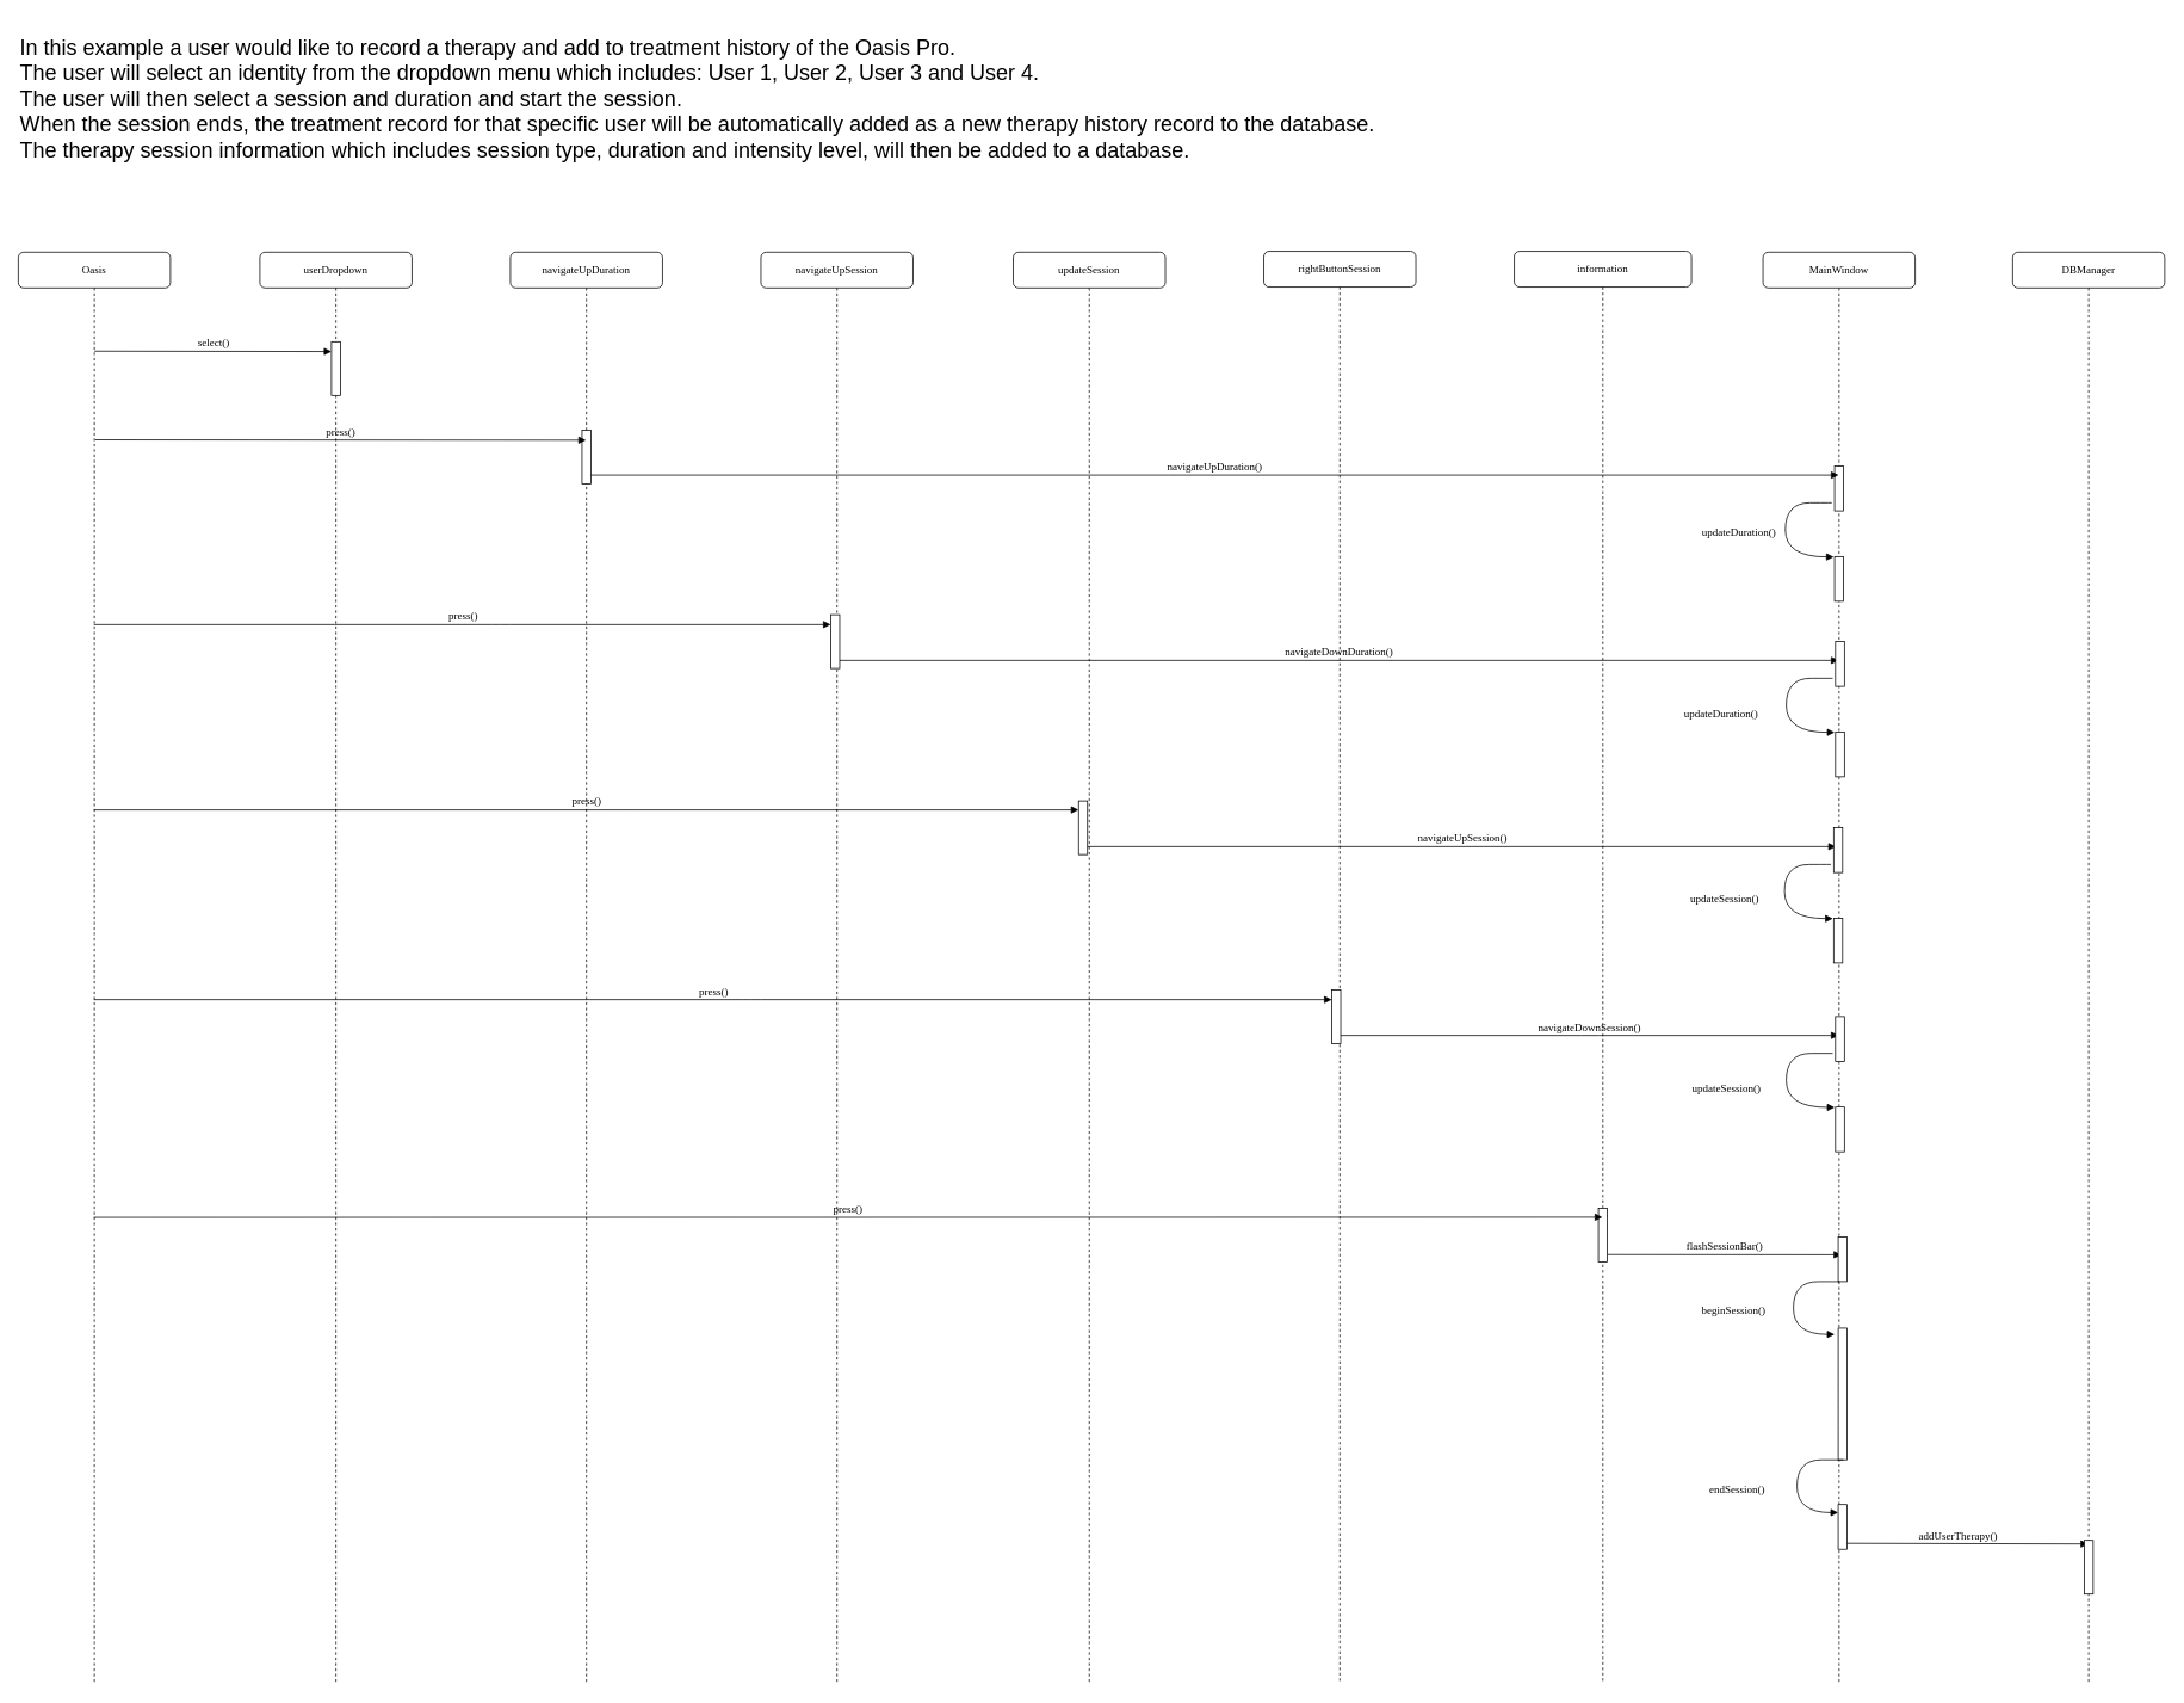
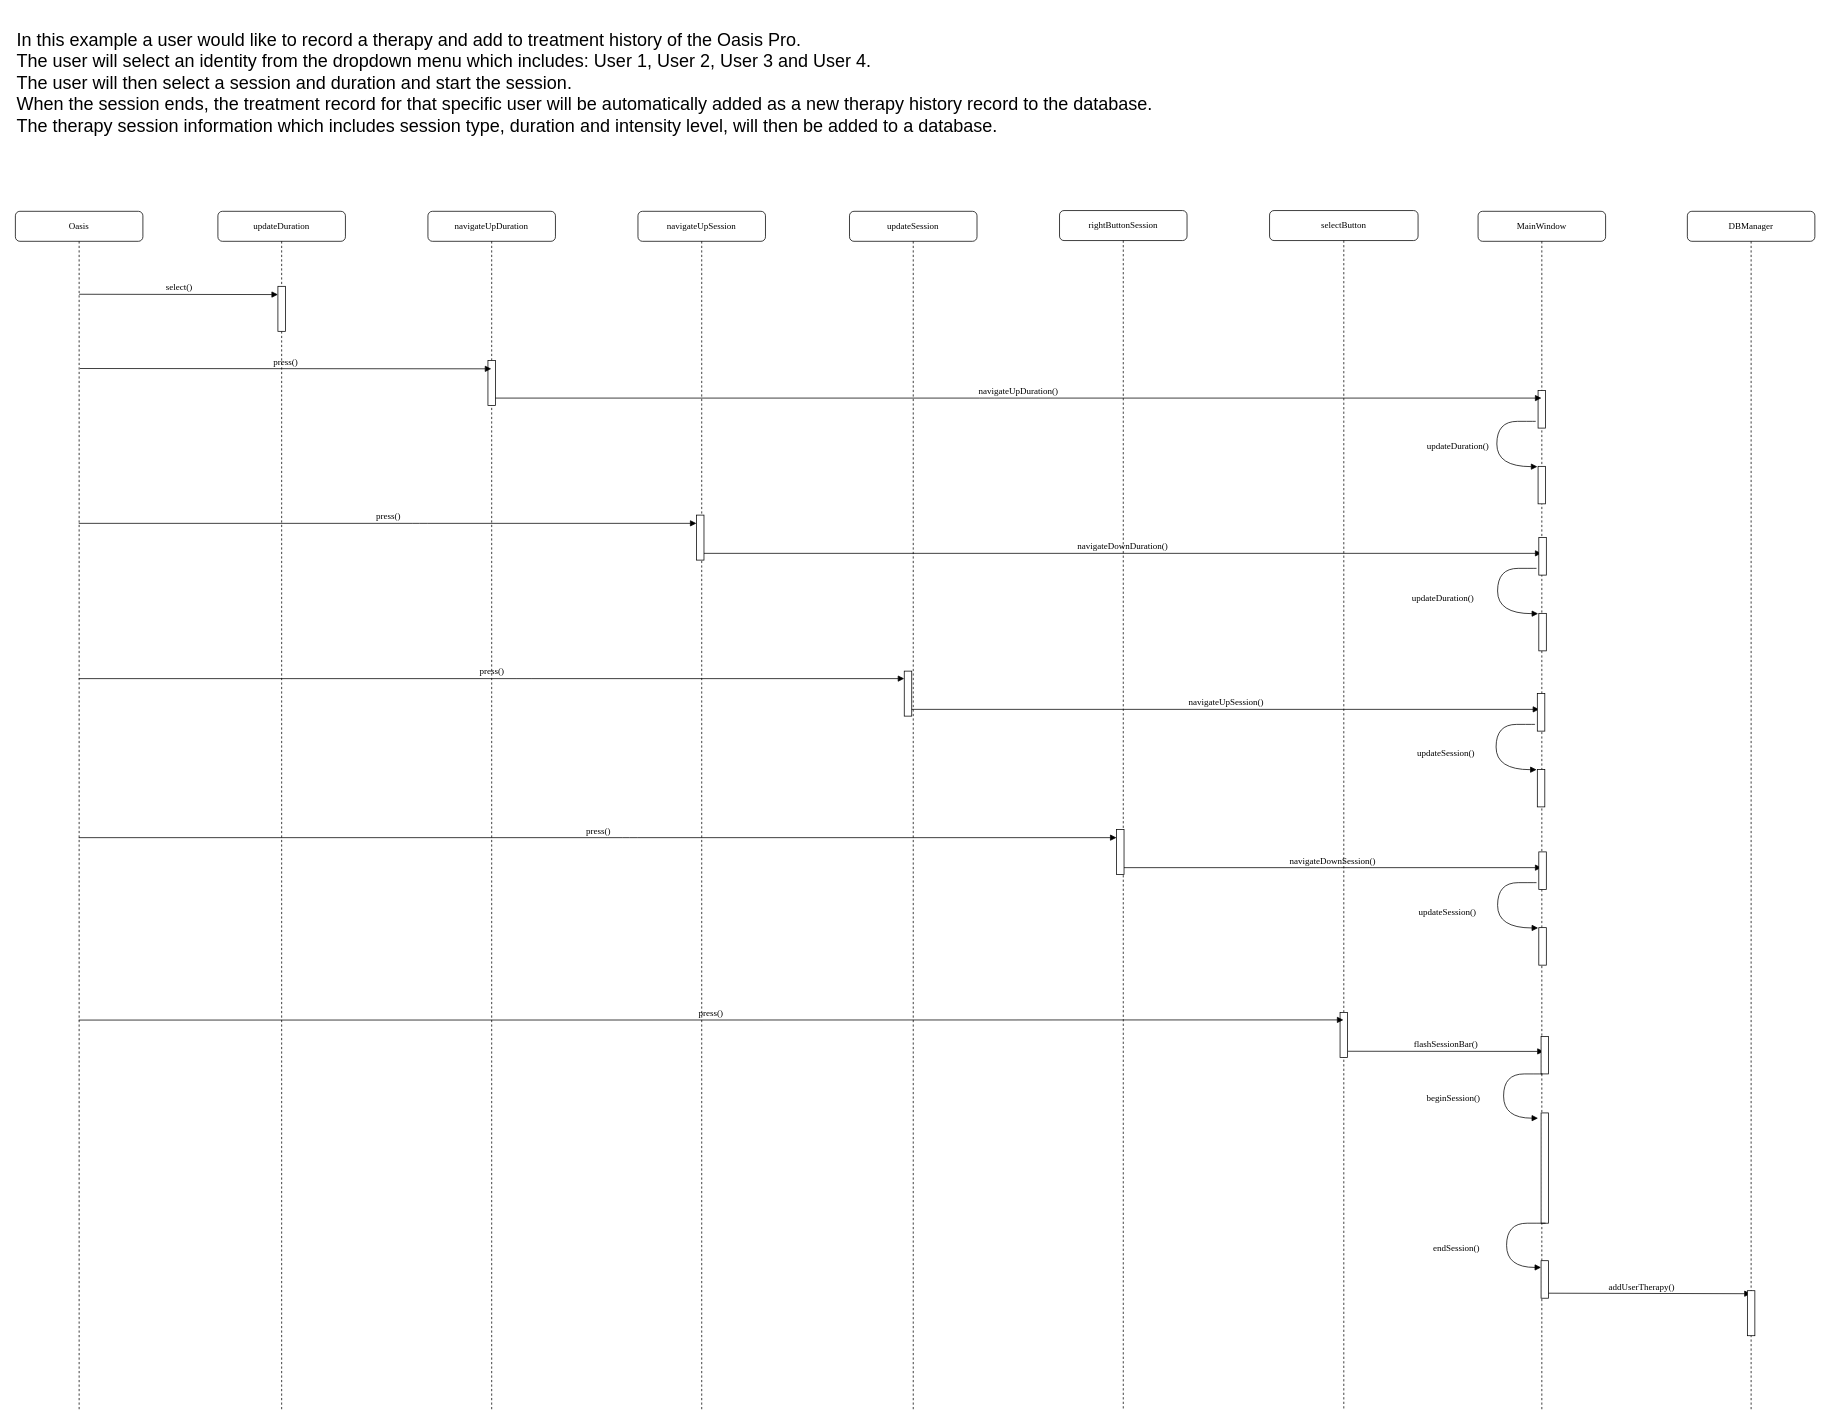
- <mxCell id="17" value="information" style="shape=umlLifeline;perimeter=lifelinePerimeter;whiteSpace=wrap;container=1;collapsible=0;recursiveResize=0;outlineConnect=0;rounded=1;shadow=0;comic=0;labelBackgroundColor=none;strokeWidth=1;fontFamily=Verdana;fontSize=12;align=center;html=1;" vertex="1" parent="1"><mxGeometry x="1692" y="280" width="198" height="1600" as="geometry" /></mxCell>
+ <mxCell id="17" value="selectButton" style="shape=umlLifeline;perimeter=lifelinePerimeter;whiteSpace=wrap;container=1;collapsible=0;recursiveResize=0;outlineConnect=0;rounded=1;shadow=0;comic=0;labelBackgroundColor=none;strokeWidth=1;fontFamily=Verdana;fontSize=12;align=center;html=1;" vertex="1" parent="1"><mxGeometry x="1692" y="280" width="198" height="1600" as="geometry" /></mxCell>
- <mxCell id="2" value="userDropdown" style="shape=umlLifeline;perimeter=lifelinePerimeter;whiteSpace=wrap;container=1;collapsible=0;recursiveResize=0;outlineConnect=0;rounded=1;shadow=0;comic=0;labelBackgroundColor=none;strokeWidth=1;fontFamily=Verdana;fontSize=12;align=center;html=1;" parent="1" vertex="1"><mxGeometry x="290" y="281" width="170" height="1599" as="geometry" /></mxCell>
+ <mxCell id="2" value="updateDuration" style="shape=umlLifeline;perimeter=lifelinePerimeter;whiteSpace=wrap;container=1;collapsible=0;recursiveResize=0;outlineConnect=0;rounded=1;shadow=0;comic=0;labelBackgroundColor=none;strokeWidth=1;fontFamily=Verdana;fontSize=12;align=center;html=1;" parent="1" vertex="1"><mxGeometry x="290" y="281" width="170" height="1599" as="geometry" /></mxCell>
